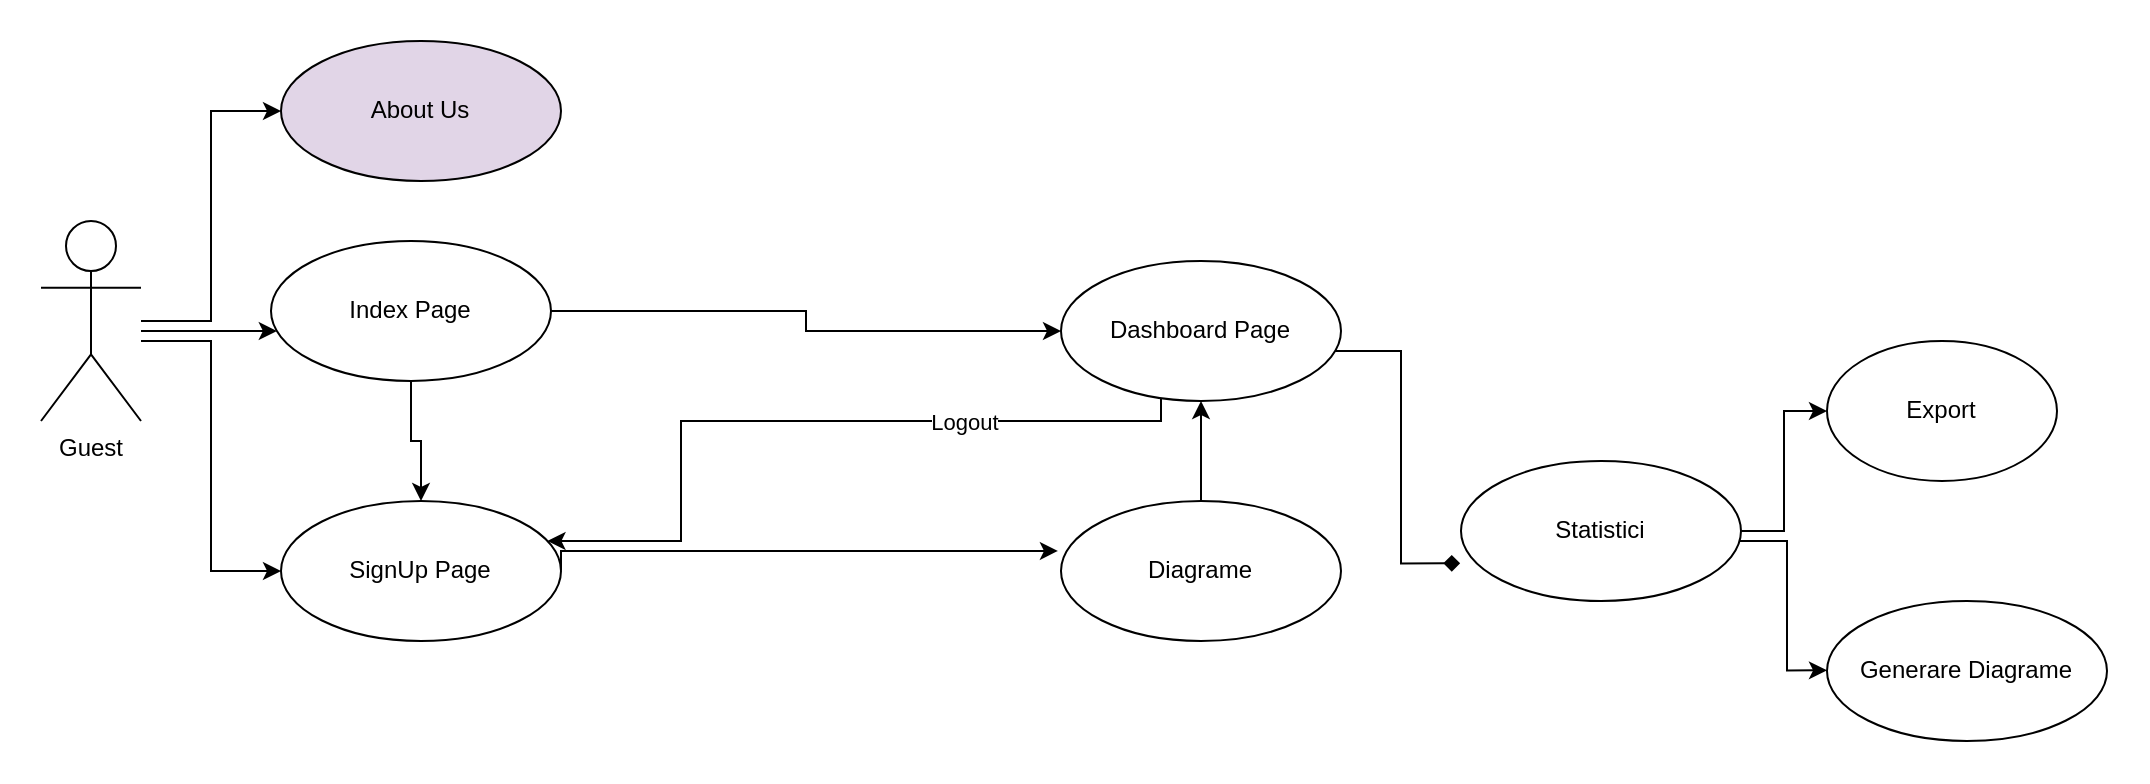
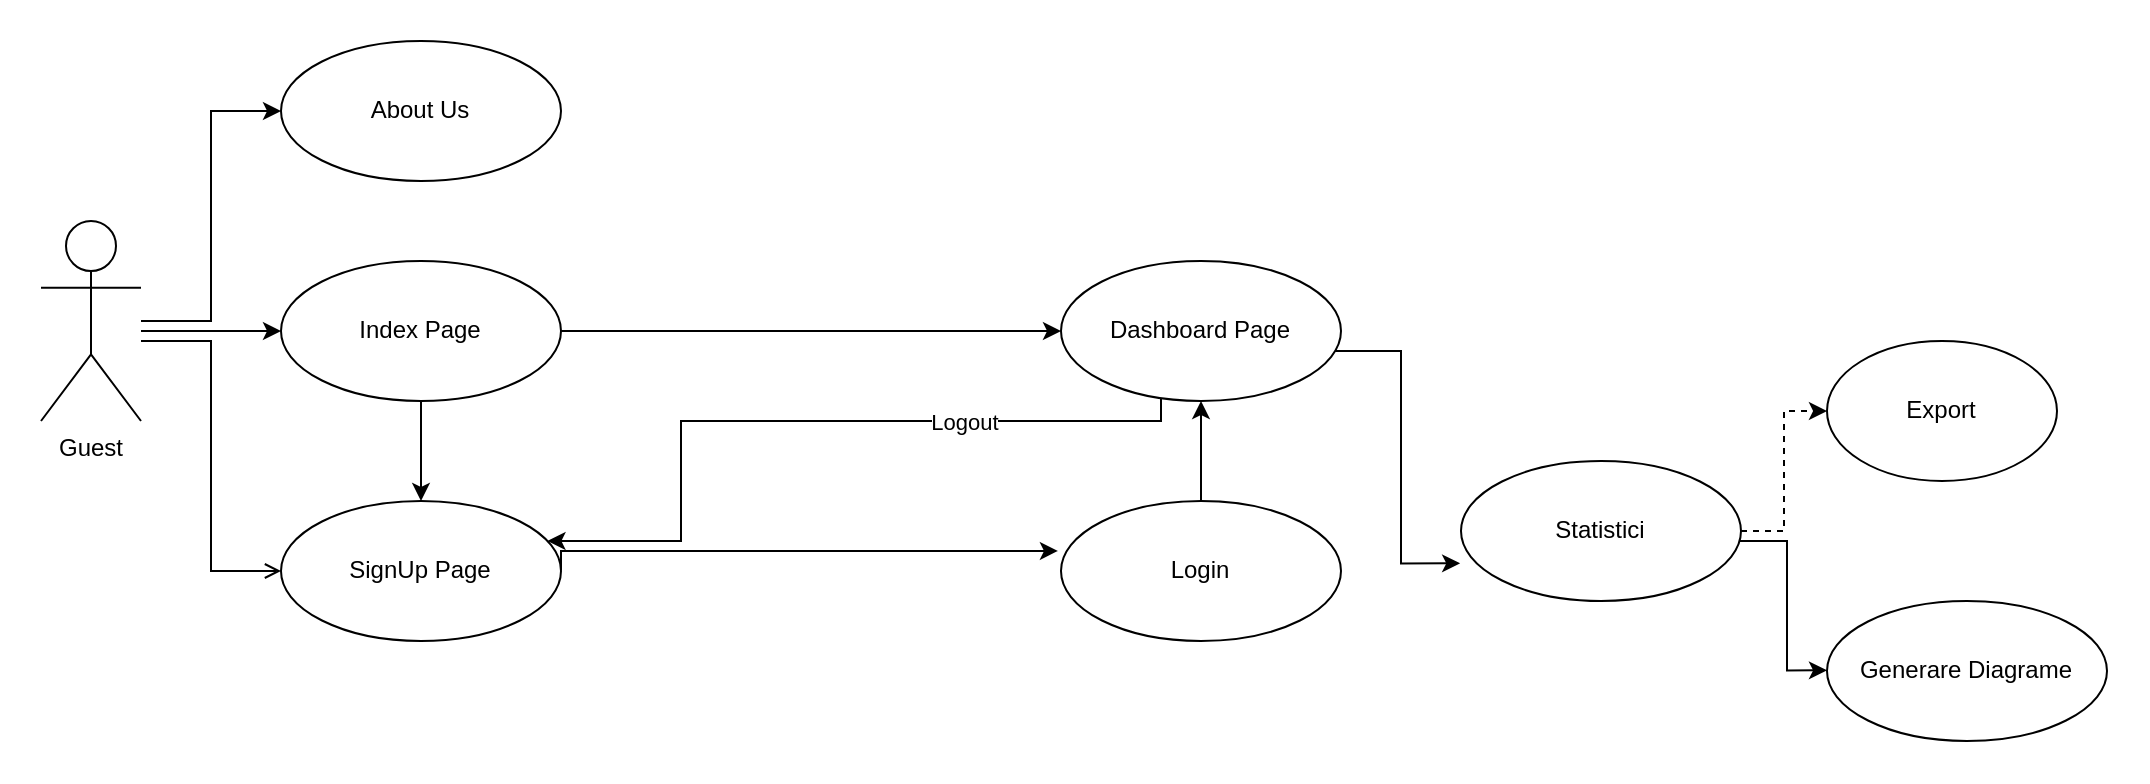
- <mxCell id="12" value="About Us" style="ellipse;whiteSpace=wrap;html=1;fillColor=#e1d5e7;" vertex="1" parent="1"><mxGeometry x="140" y="20" width="140" height="70" as="geometry" /></mxCell>
+ <mxCell id="12" value="About Us" style="ellipse;whiteSpace=wrap;html=1;" vertex="1" parent="1"><mxGeometry x="140" y="20" width="140" height="70" as="geometry" /></mxCell>
- <mxCell id="8" value="Index Page" style="ellipse;whiteSpace=wrap;html=1;" vertex="1" parent="1"><mxGeometry x="135" y="120" width="140" height="70" as="geometry" /></mxCell>
+ <mxCell id="8" value="Index Page" style="ellipse;whiteSpace=wrap;html=1;" vertex="1" parent="1"><mxGeometry x="140" y="130" width="140" height="70" as="geometry" /></mxCell>
- <mxCell id="13" style="edgeStyle=orthogonalEdgeStyle;rounded=0;orthogonalLoop=1;jettySize=auto;html=1;" edge="1" parent="1" source="14" target="15"><mxGeometry relative="1" as="geometry" /></mxCell>
+ <mxCell id="13" style="edgeStyle=orthogonalEdgeStyle;rounded=0;orthogonalLoop=1;jettySize=auto;html=1;dashed=1;" edge="1" parent="1" source="14" target="15"><mxGeometry relative="1" as="geometry" /></mxCell>
- <mxCell id="22" style="edgeStyle=orthogonalEdgeStyle;rounded=0;orthogonalLoop=1;jettySize=auto;html=1;entryX=-0.003;entryY=0.731;entryDx=0;entryDy=0;entryPerimeter=0;endArrow=diamond;" edge="1" parent="1" source="11" target="14"><mxGeometry relative="1" as="geometry"><Array as="points"><mxPoint x="700" y="175" /><mxPoint x="700" y="281" /></Array></mxGeometry></mxCell>
+ <mxCell id="22" style="edgeStyle=orthogonalEdgeStyle;rounded=0;orthogonalLoop=1;jettySize=auto;html=1;entryX=-0.003;entryY=0.731;entryDx=0;entryDy=0;entryPerimeter=0;" edge="1" parent="1" source="11" target="14"><mxGeometry relative="1" as="geometry"><Array as="points"><mxPoint x="700" y="175" /><mxPoint x="700" y="281" /></Array></mxGeometry></mxCell>
- <mxCell id="4" style="edgeStyle=orthogonalEdgeStyle;rounded=0;orthogonalLoop=1;jettySize=auto;html=1;entryX=0;entryY=0.5;entryDx=0;entryDy=0;" edge="1" parent="1" source="5" target="19"><mxGeometry relative="1" as="geometry"><Array as="points"><mxPoint x="105" y="170" /><mxPoint x="105" y="285" /></Array></mxGeometry></mxCell>
+ <mxCell id="4" style="edgeStyle=orthogonalEdgeStyle;rounded=0;orthogonalLoop=1;jettySize=auto;html=1;entryX=0;entryY=0.5;entryDx=0;entryDy=0;endArrow=open;" edge="1" parent="1" source="5" target="19"><mxGeometry relative="1" as="geometry"><Array as="points"><mxPoint x="105" y="170" /><mxPoint x="105" y="285" /></Array></mxGeometry></mxCell>
- <mxCell id="21" value="Diagrame" style="ellipse;whiteSpace=wrap;html=1;" vertex="1" parent="1"><mxGeometry x="530" y="250" width="140" height="70" as="geometry" /></mxCell>
+ <mxCell id="21" value="Login" style="ellipse;whiteSpace=wrap;html=1;" vertex="1" parent="1"><mxGeometry x="530" y="250" width="140" height="70" as="geometry" /></mxCell>
